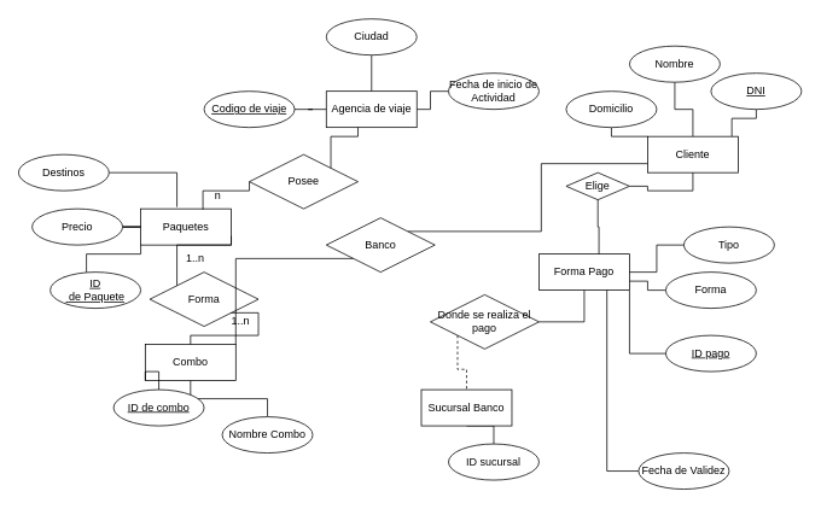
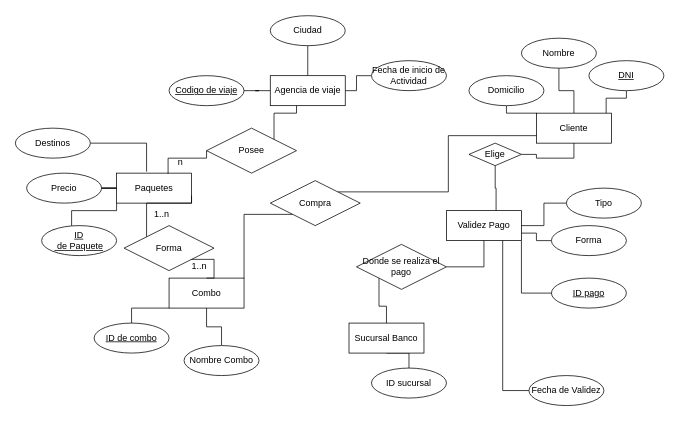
- <mxCell id="48" value="Banco" style="shape=rhombus;perimeter=rhombusPerimeter;whiteSpace=wrap;html=1;align=center;" parent="1" vertex="1"><mxGeometry x="360" y="240" width="120" height="60" as="geometry" /></mxCell>
+ <mxCell id="48" value="Compra" style="shape=rhombus;perimeter=rhombusPerimeter;whiteSpace=wrap;html=1;align=center;" parent="1" vertex="1"><mxGeometry x="360" y="240" width="120" height="60" as="geometry" /></mxCell>
- <mxCell id="28" value="Forma Pago" style="whiteSpace=wrap;html=1;align=center;" parent="1" vertex="1"><mxGeometry x="595" y="280" width="100" height="40" as="geometry" /></mxCell>
+ <mxCell id="28" value="Validez Pago" style="whiteSpace=wrap;html=1;align=center;" parent="1" vertex="1"><mxGeometry x="595" y="280" width="100" height="40" as="geometry" /></mxCell>
- <mxCell id="16" value="Combo" style="whiteSpace=wrap;html=1;align=center;" parent="1" vertex="1"><mxGeometry x="160" y="380" width="100" height="40" as="geometry" /></mxCell>
+ <mxCell id="16" value="Combo" style="whiteSpace=wrap;html=1;align=center;" parent="1" vertex="1"><mxGeometry x="225" y="370" width="100" height="40" as="geometry" /></mxCell>
- <mxCell id="53" style="edgeStyle=orthogonalEdgeStyle;rounded=0;orthogonalLoop=1;jettySize=auto;html=1;exitX=0;exitY=1;exitDx=0;exitDy=0;entryX=0.5;entryY=0;entryDx=0;entryDy=0;endArrow=none;endFill=0;dashed=1;" parent="1" source="54" target="37" edge="1"><mxGeometry relative="1" as="geometry" /></mxCell>
+ <mxCell id="53" style="edgeStyle=orthogonalEdgeStyle;rounded=0;orthogonalLoop=1;jettySize=auto;html=1;exitX=0;exitY=1;exitDx=0;exitDy=0;entryX=0.5;entryY=0;entryDx=0;entryDy=0;endArrow=none;endFill=0;" parent="1" source="54" target="37" edge="1"><mxGeometry relative="1" as="geometry" /></mxCell>
